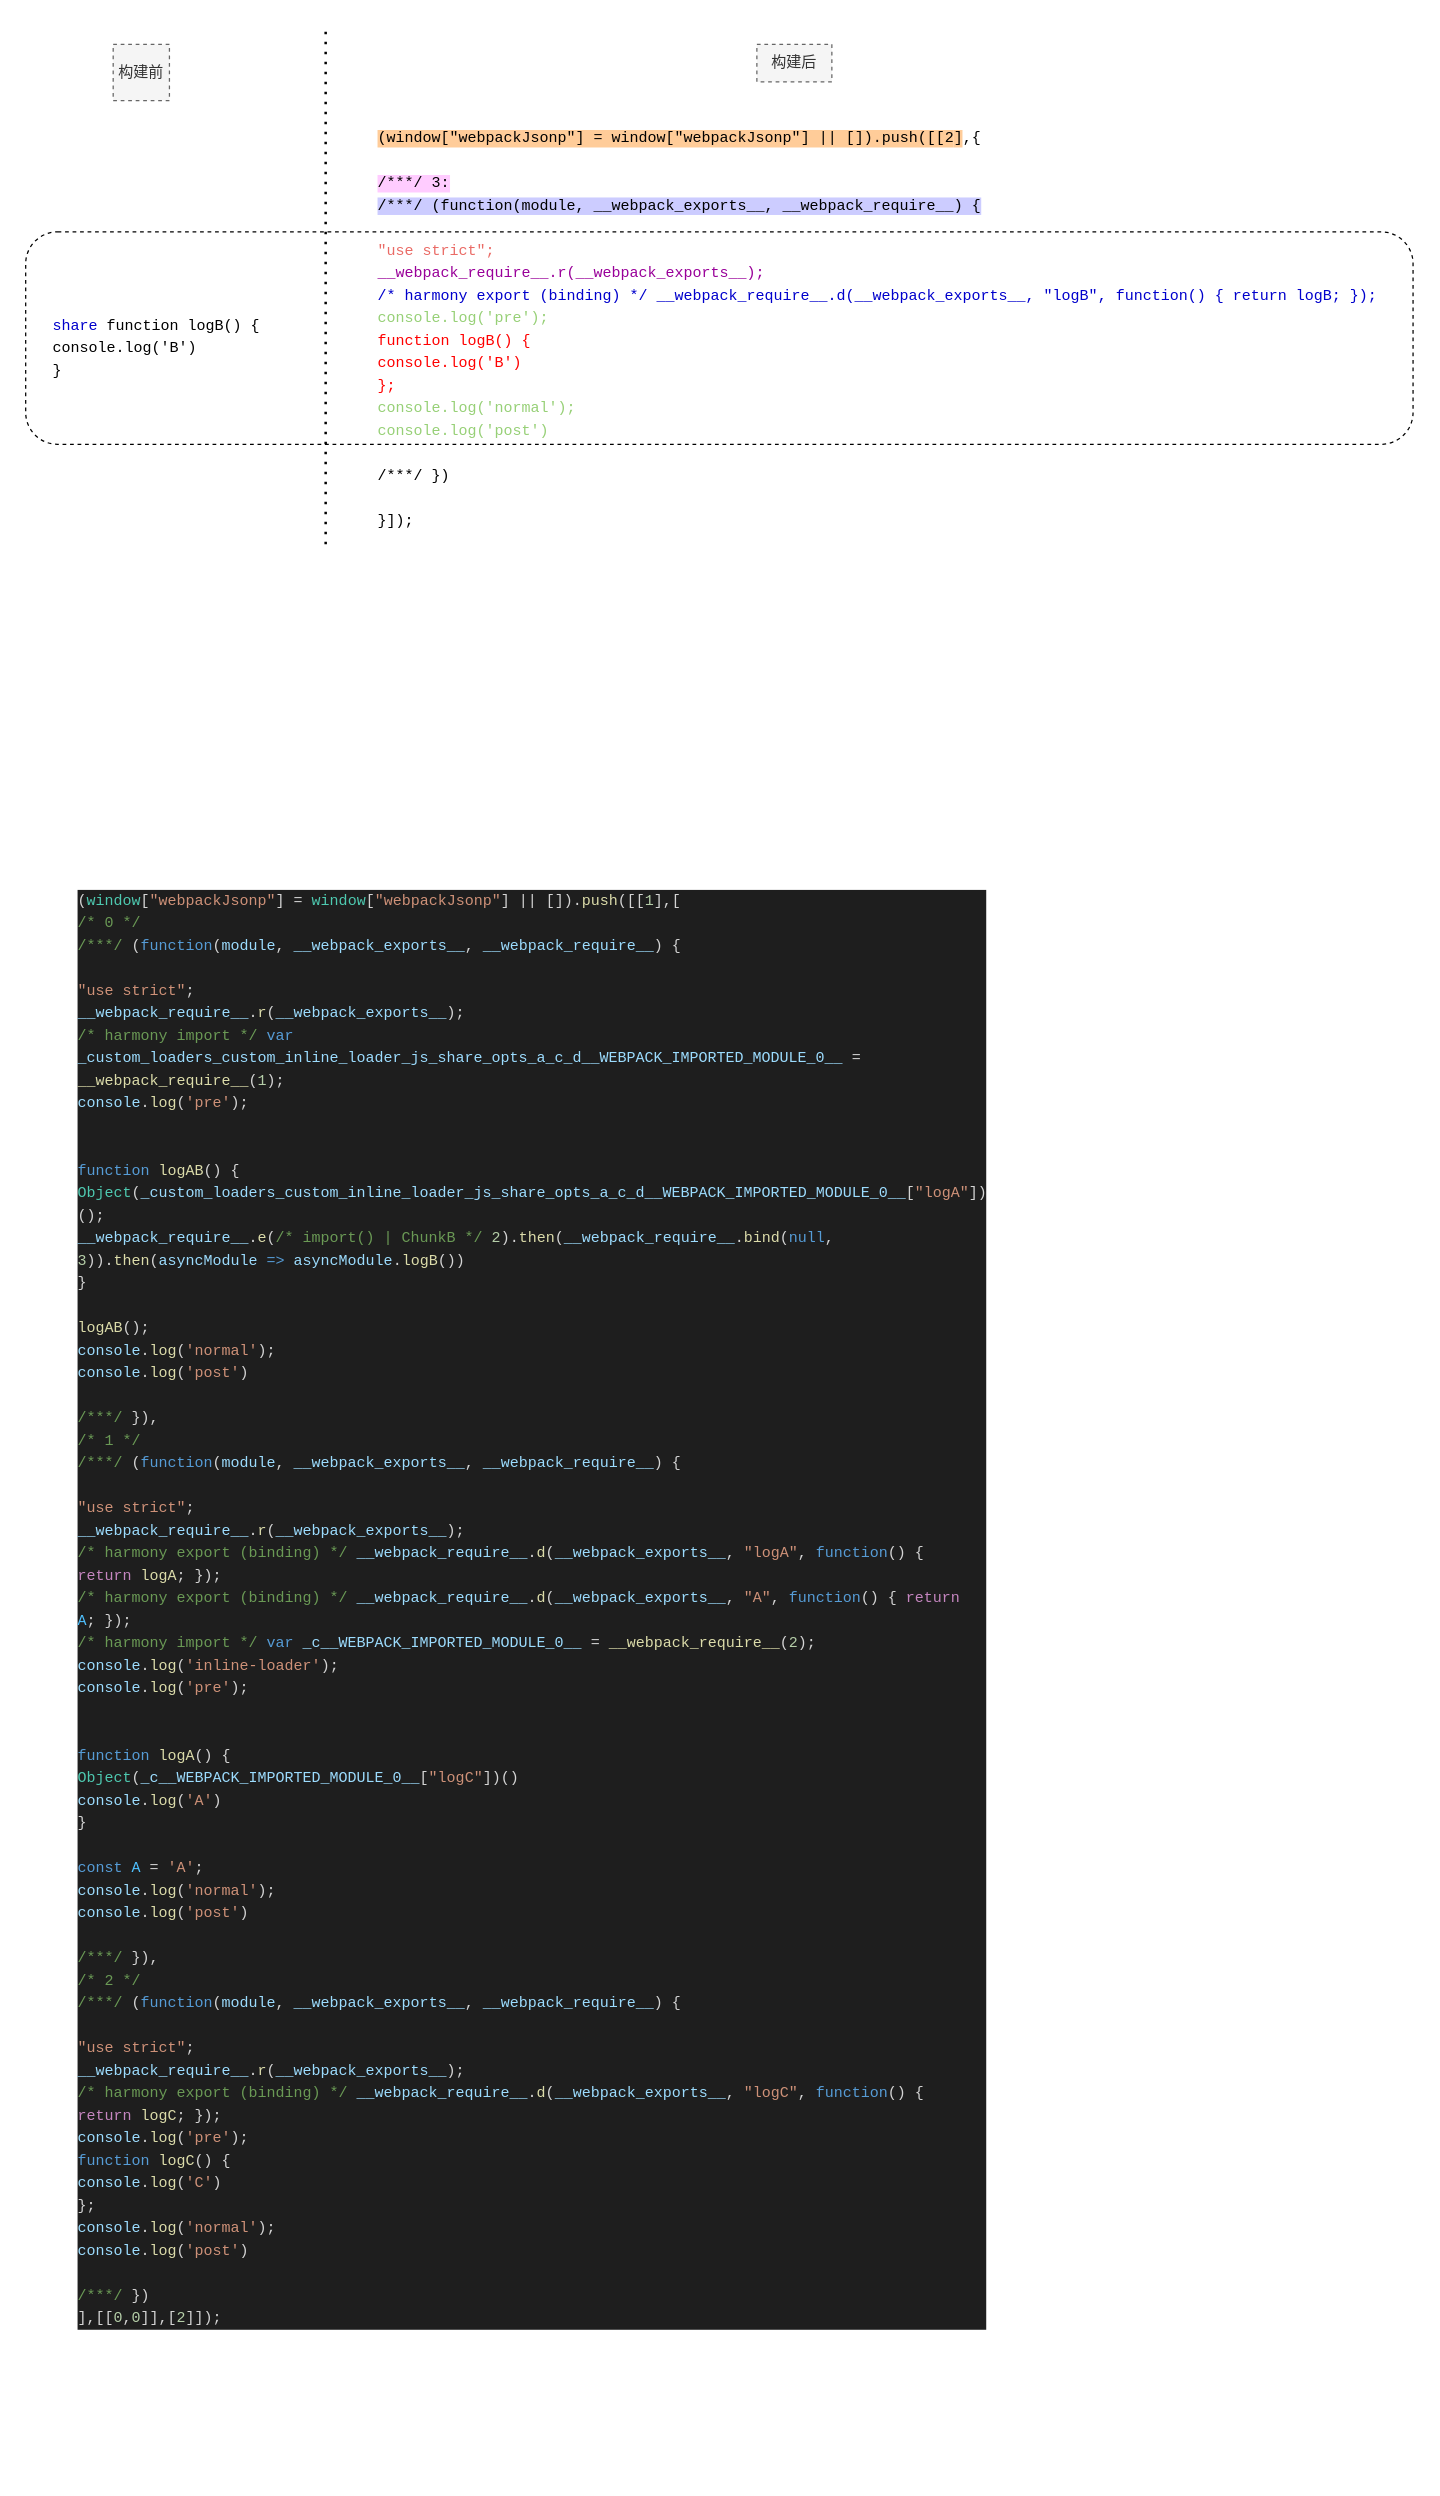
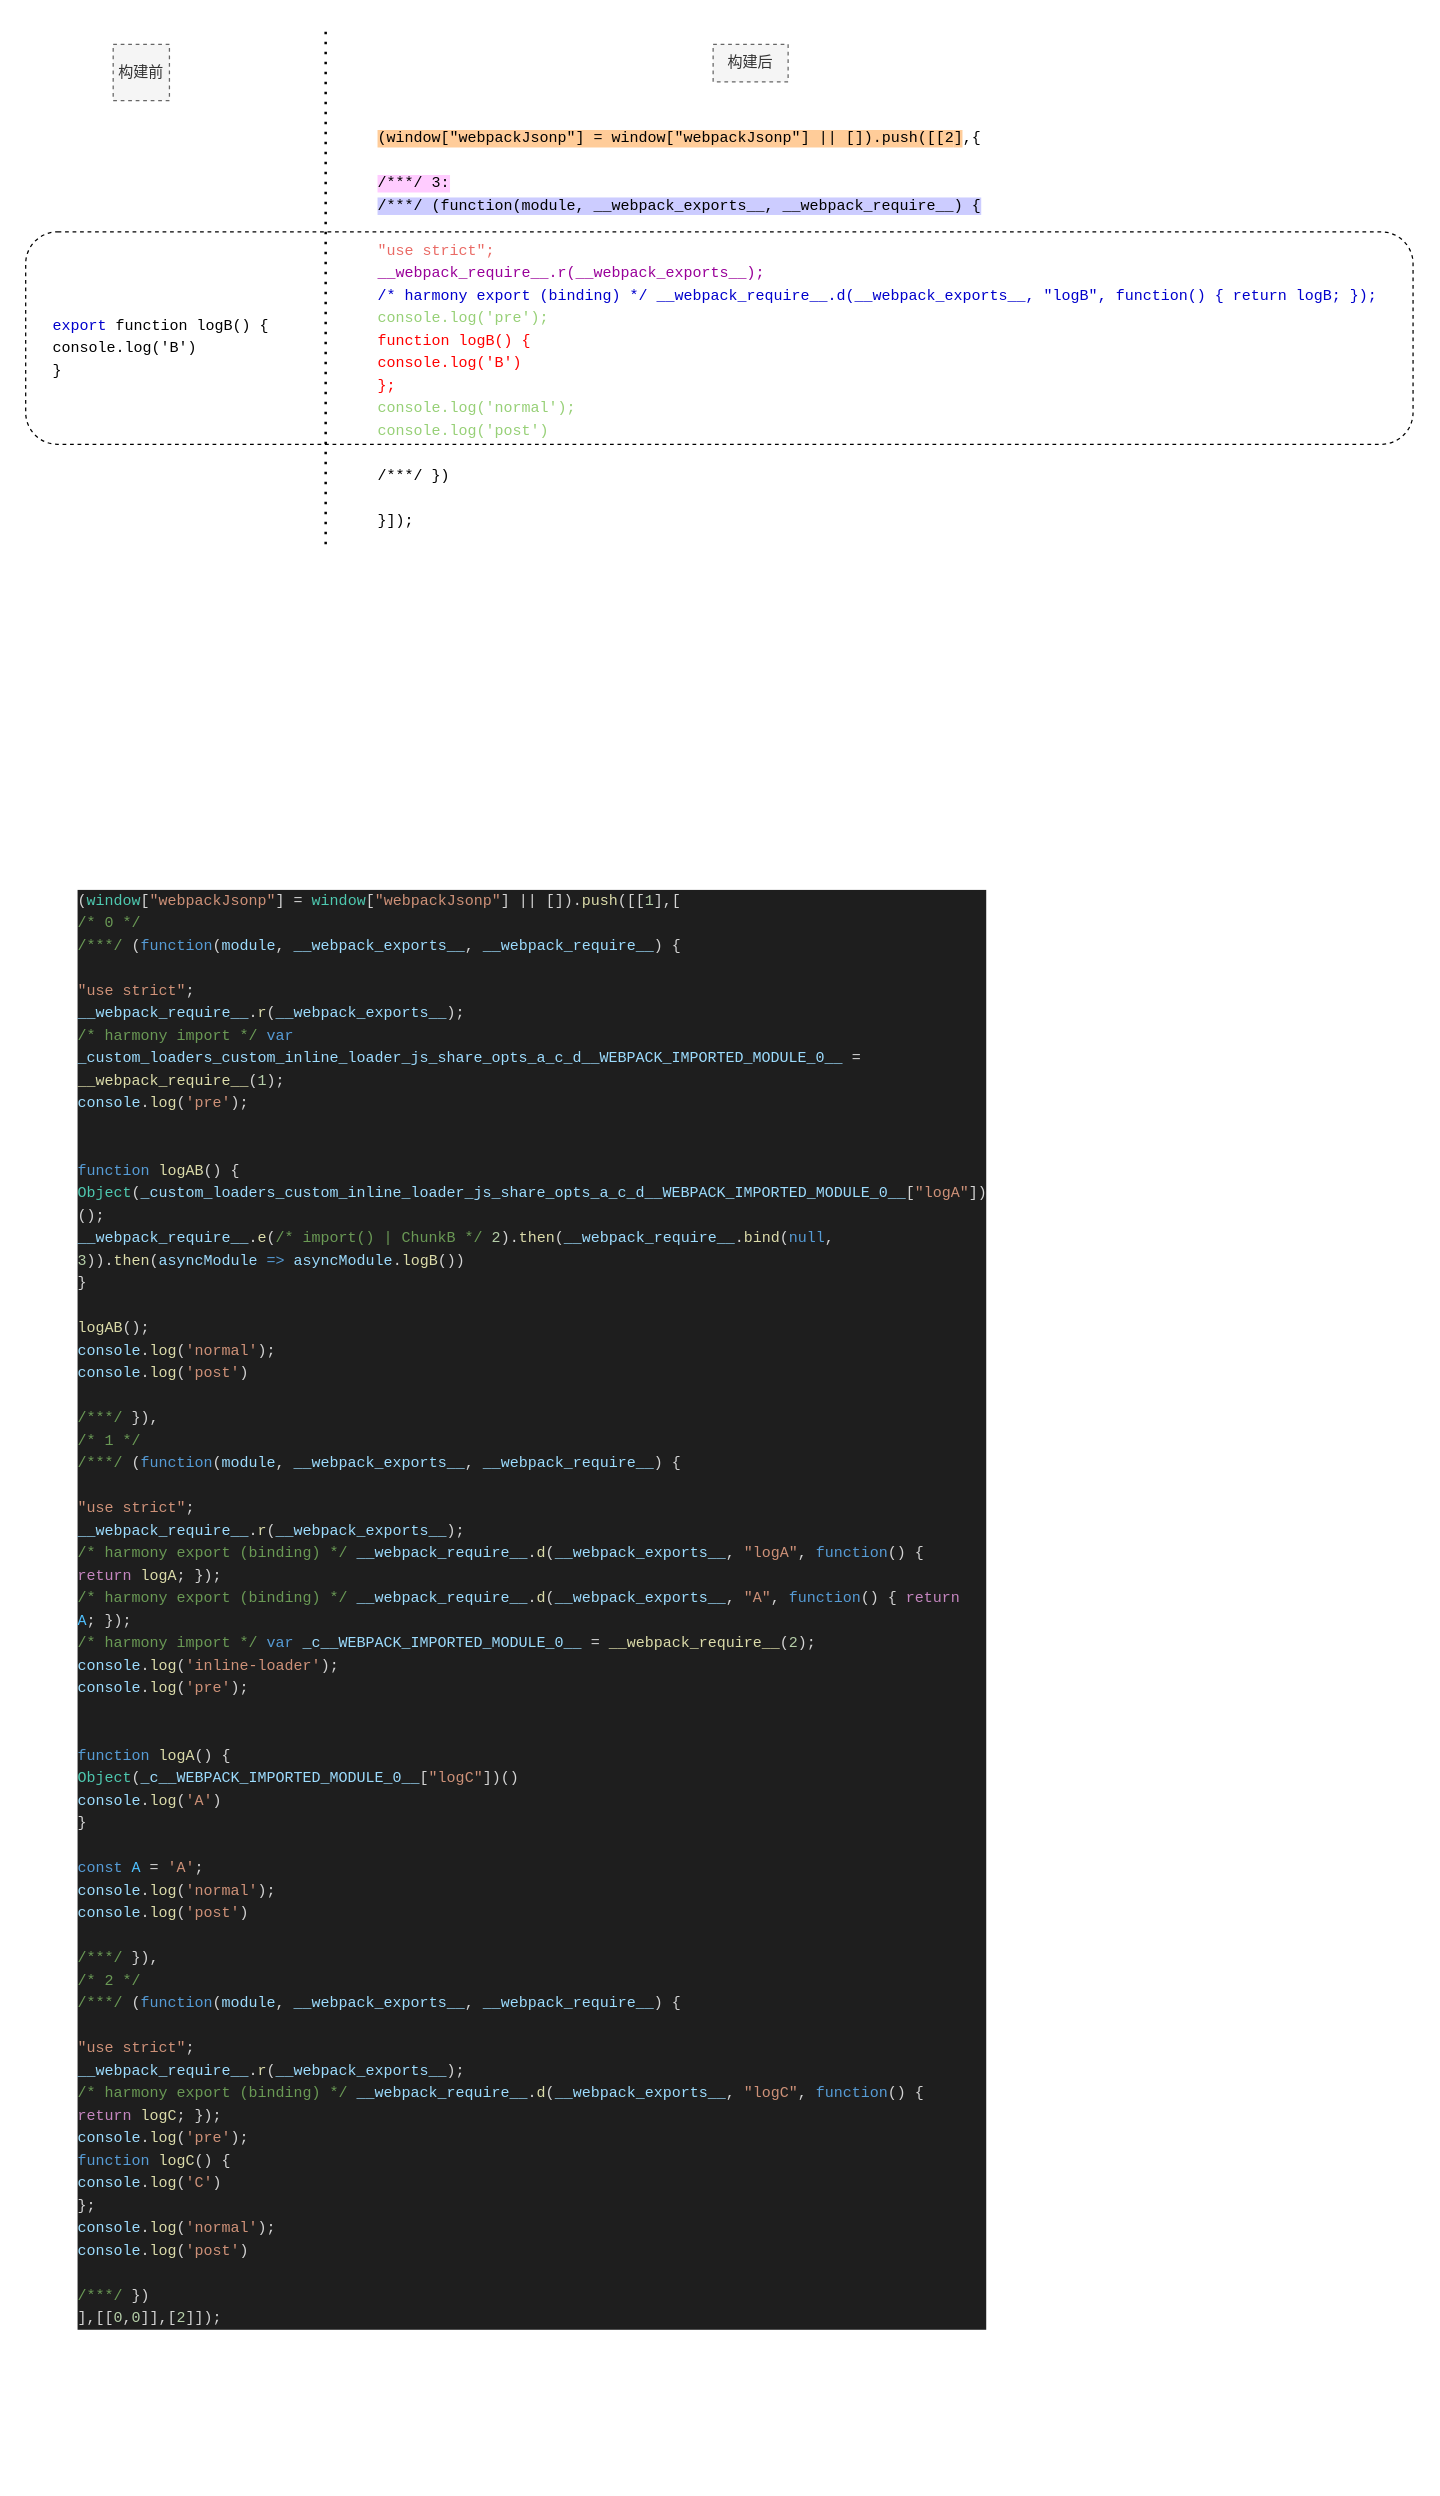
- <mxCell id="7" value="构建后" style="text;html=1;strokeColor=#666666;fillColor=#f5f5f5;align=center;verticalAlign=middle;whiteSpace=wrap;rounded=0;dashed=1;labelBackgroundColor=none;fontColor=#333333;" vertex="1" parent="1"><mxGeometry x="605" y="35" width="60" height="30" as="geometry" /></mxCell>
+ <mxCell id="7" value="构建后" style="text;html=1;strokeColor=#666666;fillColor=#f5f5f5;align=center;verticalAlign=middle;whiteSpace=wrap;rounded=0;dashed=1;labelBackgroundColor=none;fontColor=#333333;" vertex="1" parent="1"><mxGeometry x="570" y="35" width="60" height="30" as="geometry" /></mxCell>
- <mxCell id="4" value="&lt;div style=&quot;font-family: Menlo, Monaco, &amp;quot;Courier New&amp;quot;, monospace; font-weight: normal; font-size: 12px; line-height: 18px;&quot;&gt;&lt;div&gt;&lt;span style=&quot;&quot;&gt;&lt;font color=&quot;#0000cc&quot;&gt;share&lt;/font&gt;&lt;/span&gt;&lt;span style=&quot;&quot;&gt; &lt;/span&gt;&lt;span style=&quot;&quot;&gt;function&lt;/span&gt;&lt;span style=&quot;&quot;&gt; &lt;/span&gt;&lt;span style=&quot;&quot;&gt;logB&lt;/span&gt;&lt;span style=&quot;&quot;&gt;() {&lt;/span&gt;&lt;/div&gt;&lt;div&gt;&lt;span style=&quot;&quot;&gt;    &lt;/span&gt;&lt;span style=&quot;&quot;&gt;console&lt;/span&gt;&lt;span style=&quot;&quot;&gt;.&lt;/span&gt;&lt;span style=&quot;&quot;&gt;log&lt;/span&gt;&lt;span style=&quot;&quot;&gt;(&lt;/span&gt;&lt;span style=&quot;&quot;&gt;'B'&lt;/span&gt;&lt;span style=&quot;&quot;&gt;)&lt;/span&gt;&lt;/div&gt;&lt;div&gt;&lt;span style=&quot;&quot;&gt;}&lt;/span&gt;&lt;/div&gt;&lt;/div&gt;" style="text;whiteSpace=wrap;html=1;fontColor=default;labelBackgroundColor=none;" vertex="1" parent="1"><mxGeometry x="40" y="245" width="220" height="70" as="geometry" /></mxCell>
+ <mxCell id="4" value="&lt;div style=&quot;font-family: Menlo, Monaco, &amp;quot;Courier New&amp;quot;, monospace; font-weight: normal; font-size: 12px; line-height: 18px;&quot;&gt;&lt;div&gt;&lt;span style=&quot;&quot;&gt;&lt;font color=&quot;#0000cc&quot;&gt;export&lt;/font&gt;&lt;/span&gt;&lt;span style=&quot;&quot;&gt; &lt;/span&gt;&lt;span style=&quot;&quot;&gt;function&lt;/span&gt;&lt;span style=&quot;&quot;&gt; &lt;/span&gt;&lt;span style=&quot;&quot;&gt;logB&lt;/span&gt;&lt;span style=&quot;&quot;&gt;() {&lt;/span&gt;&lt;/div&gt;&lt;div&gt;&lt;span style=&quot;&quot;&gt;    &lt;/span&gt;&lt;span style=&quot;&quot;&gt;console&lt;/span&gt;&lt;span style=&quot;&quot;&gt;.&lt;/span&gt;&lt;span style=&quot;&quot;&gt;log&lt;/span&gt;&lt;span style=&quot;&quot;&gt;(&lt;/span&gt;&lt;span style=&quot;&quot;&gt;'B'&lt;/span&gt;&lt;span style=&quot;&quot;&gt;)&lt;/span&gt;&lt;/div&gt;&lt;div&gt;&lt;span style=&quot;&quot;&gt;}&lt;/span&gt;&lt;/div&gt;&lt;/div&gt;" style="text;whiteSpace=wrap;html=1;fontColor=default;labelBackgroundColor=none;" vertex="1" parent="1"><mxGeometry x="40" y="245" width="220" height="70" as="geometry" /></mxCell>
